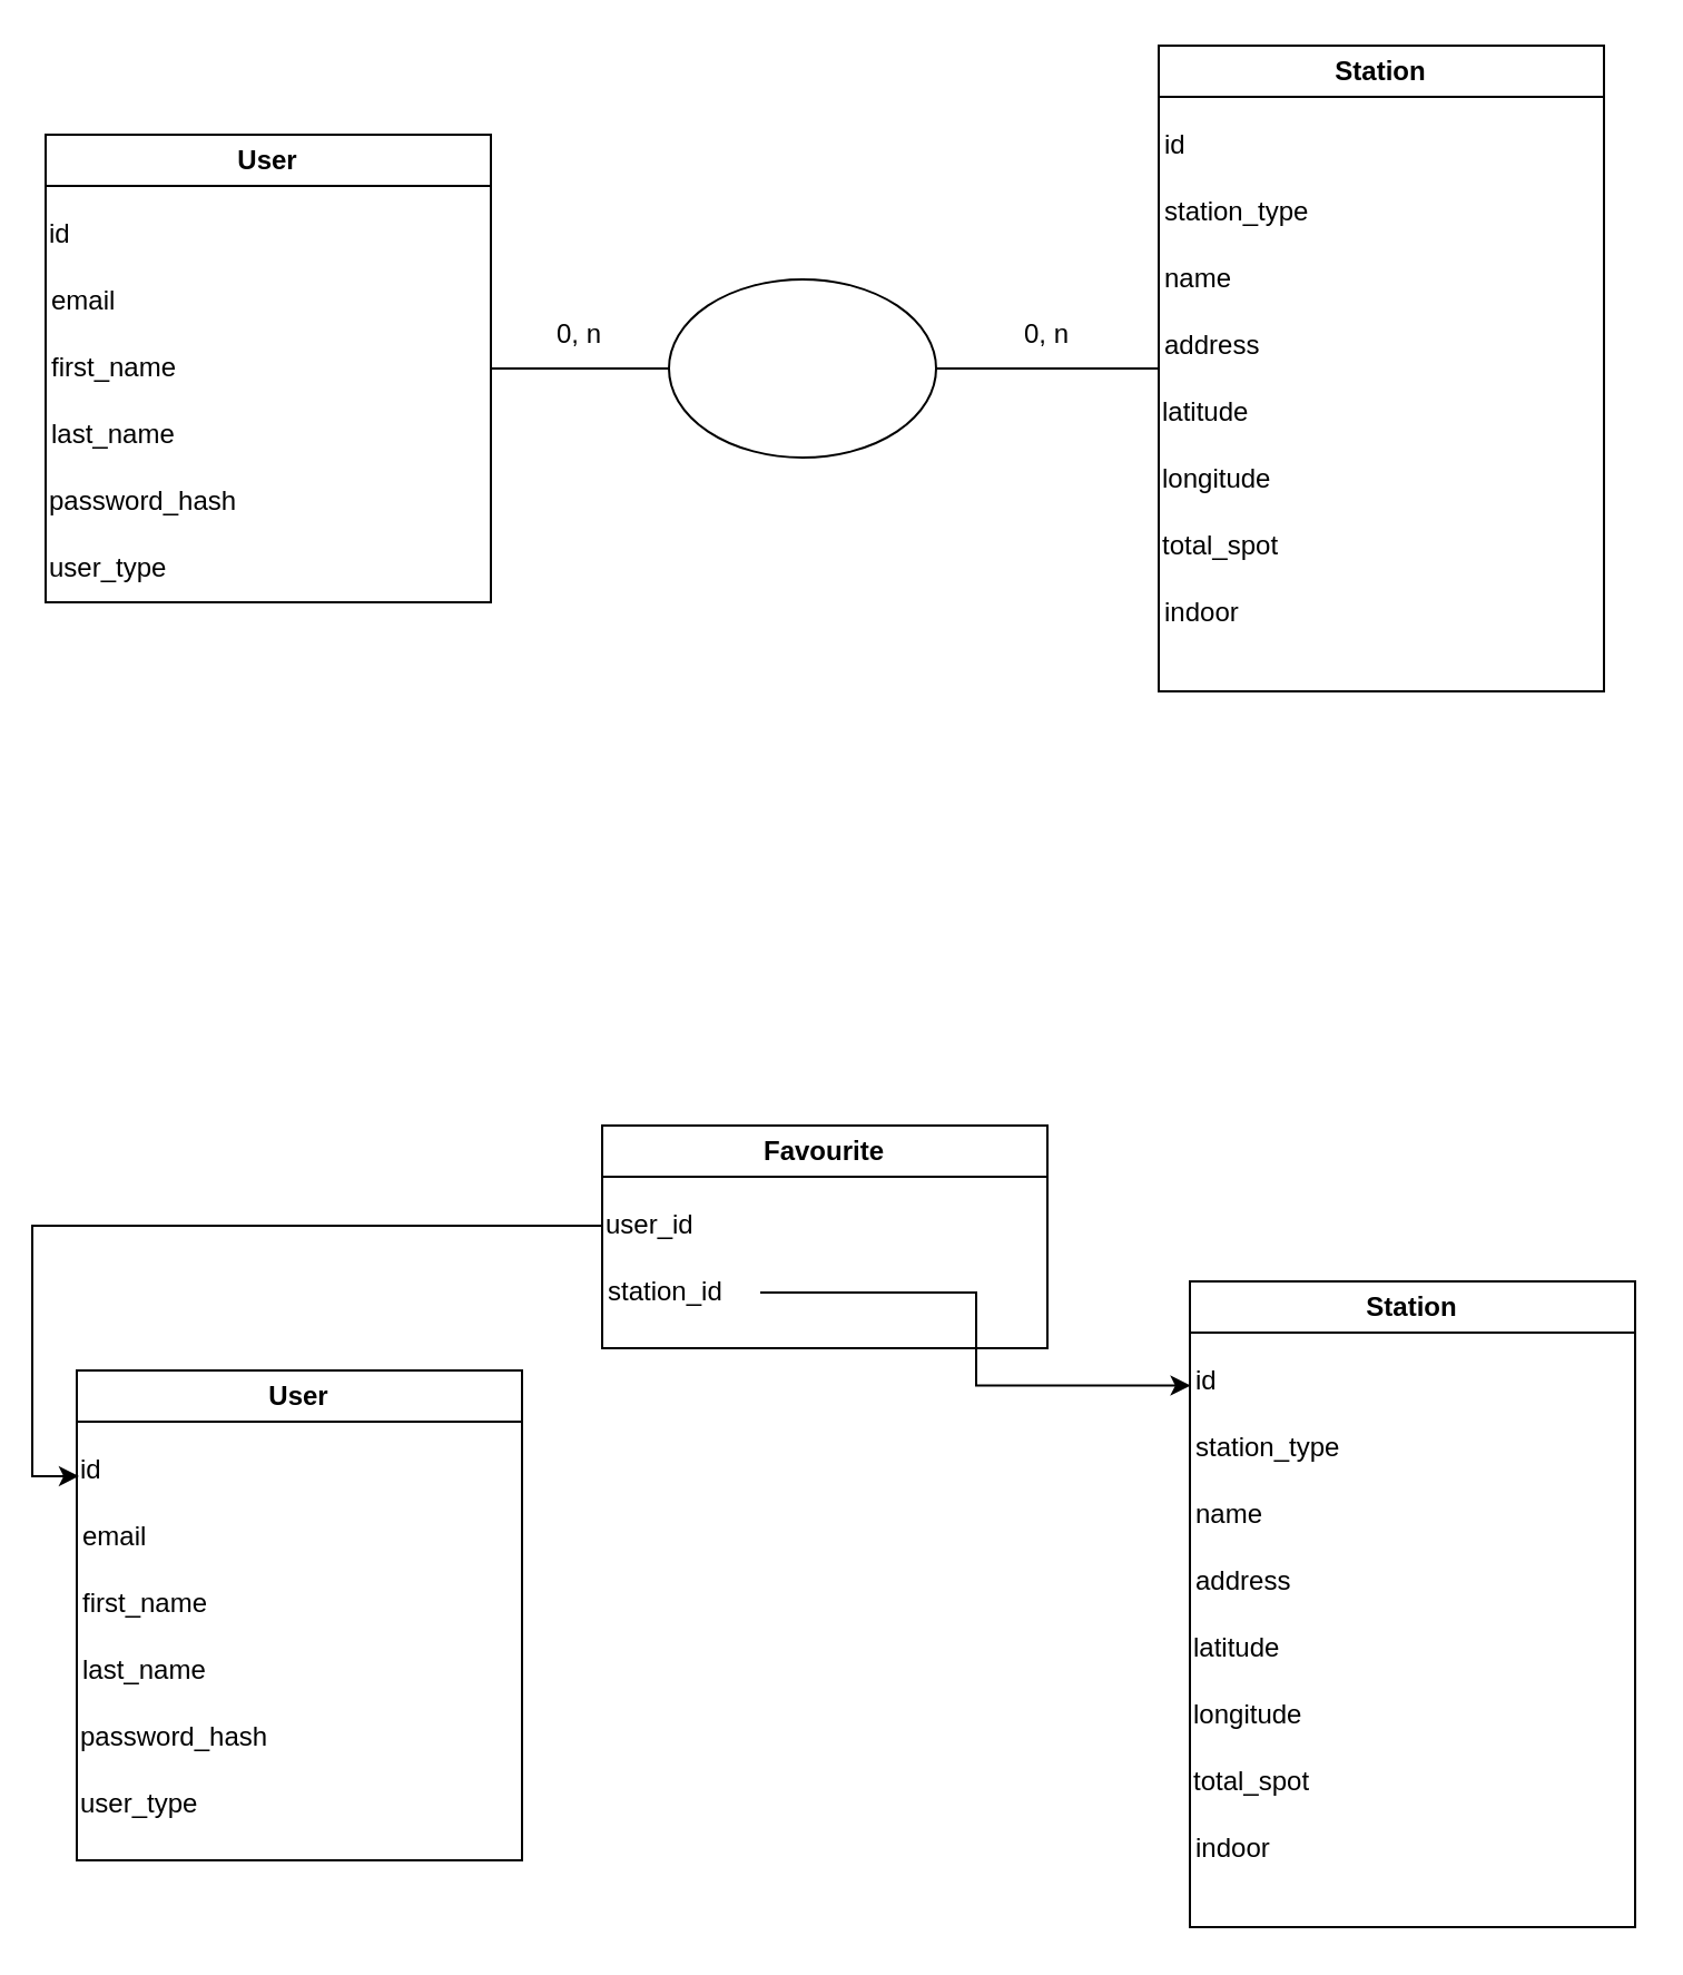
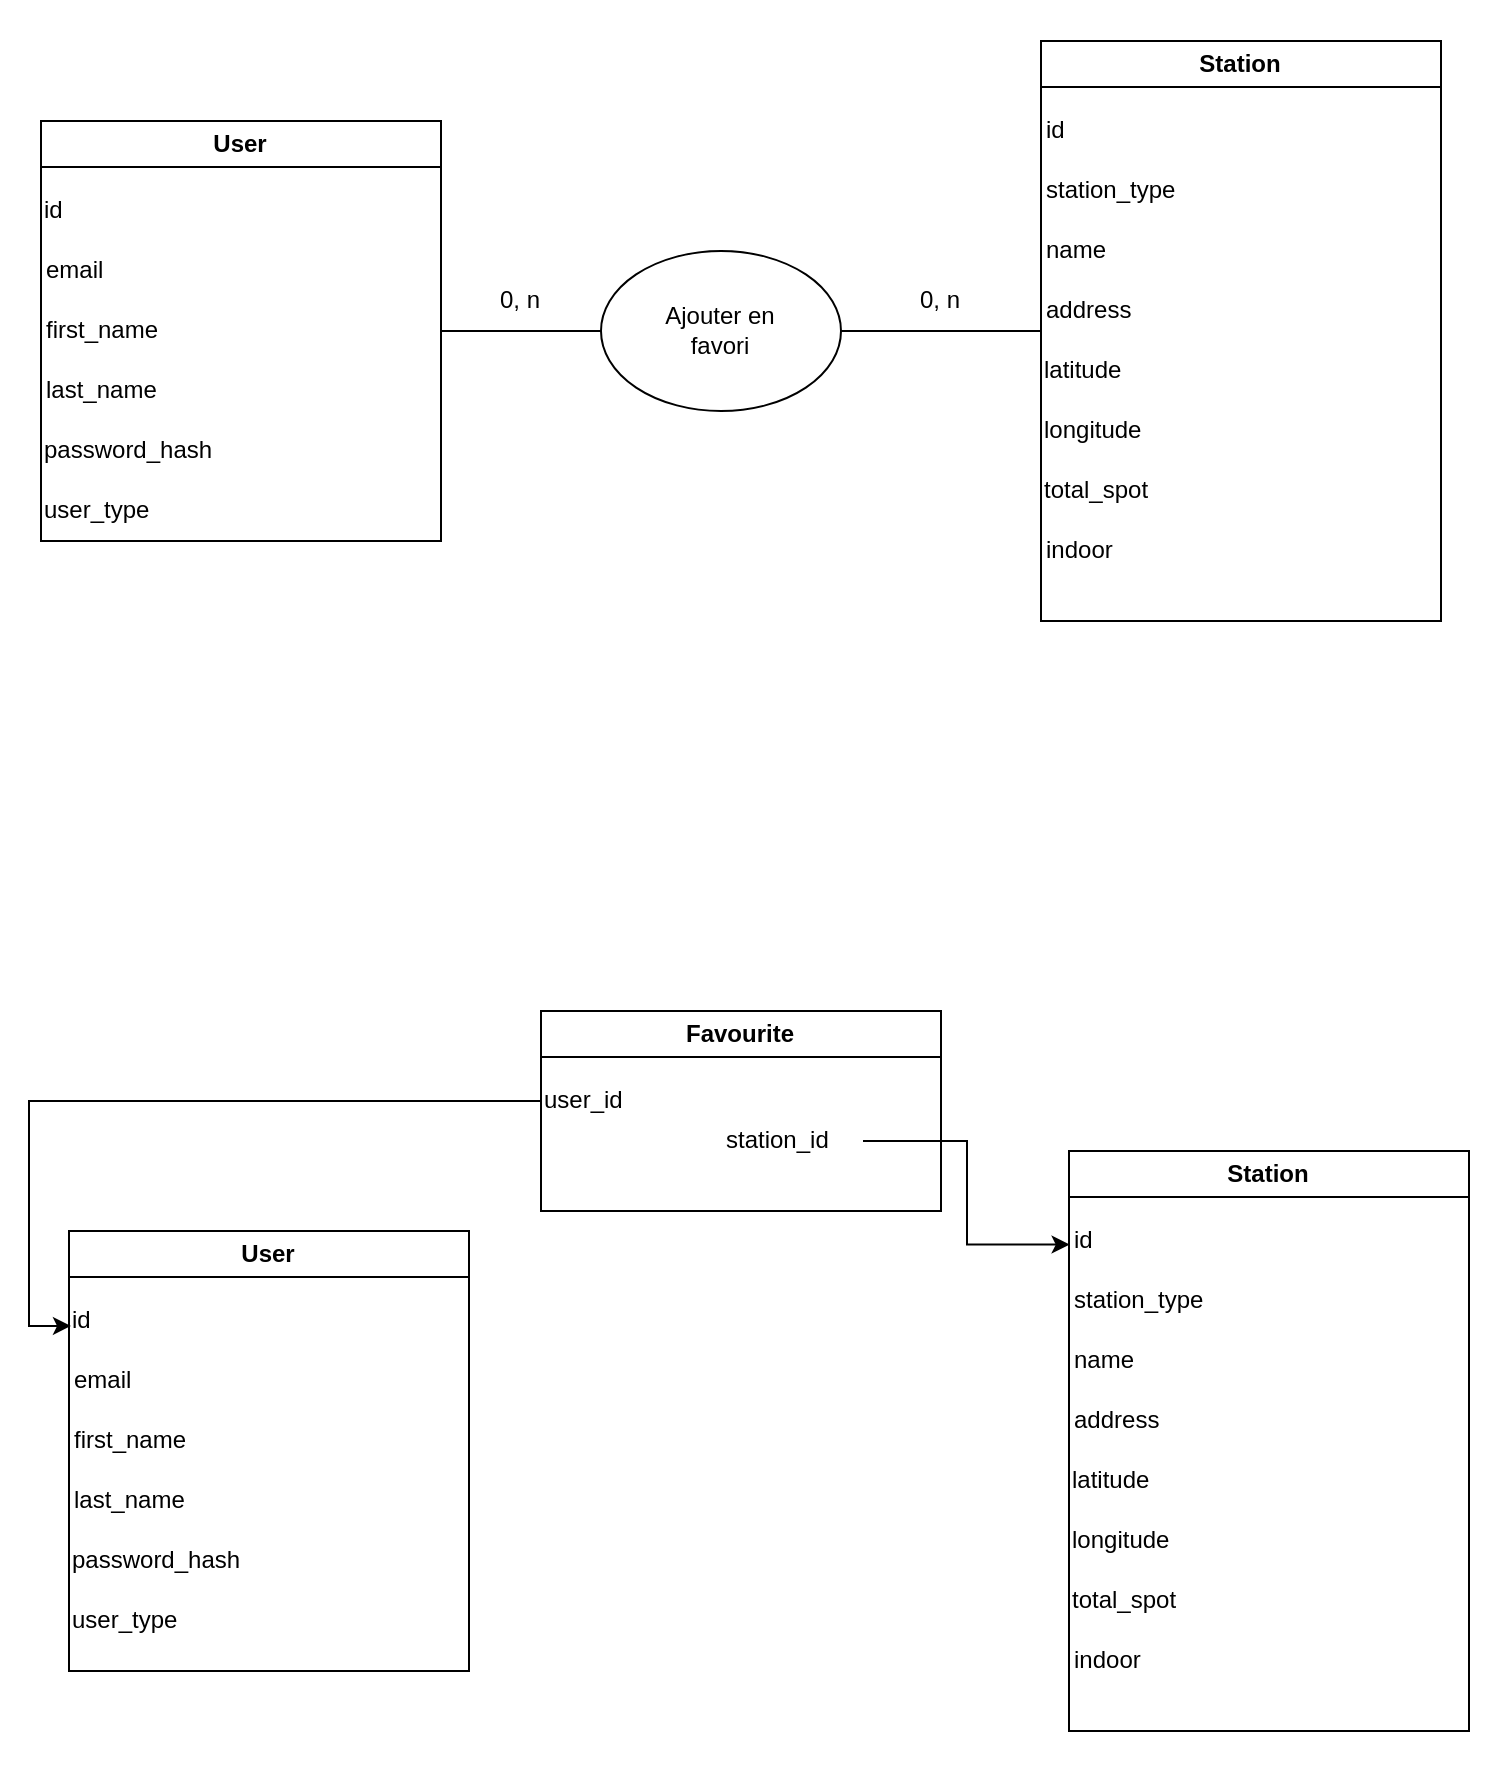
+ <mxCell id="21" value="Ajouter en favori" style="text;html=1;align=center;verticalAlign=middle;whiteSpace=wrap;rounded=0;" vertex="1" parent="1"><mxGeometry x="330" y="150" width="60" height="30" as="geometry" /></mxCell>
- <mxCell id="41" value="station_id" style="text;html=1;align=left;verticalAlign=middle;resizable=0;points=[];autosize=1;strokeColor=none;fillColor=none;" vertex="1" parent="40"><mxGeometry x="1" y="60" width="70" height="30" as="geometry" /></mxCell>
+ <mxCell id="41" value="station_id" style="text;html=1;align=left;verticalAlign=middle;resizable=0;points=[];autosize=1;strokeColor=none;fillColor=none;" vertex="1" parent="40"><mxGeometry x="91" y="50" width="70" height="30" as="geometry" /></mxCell>
